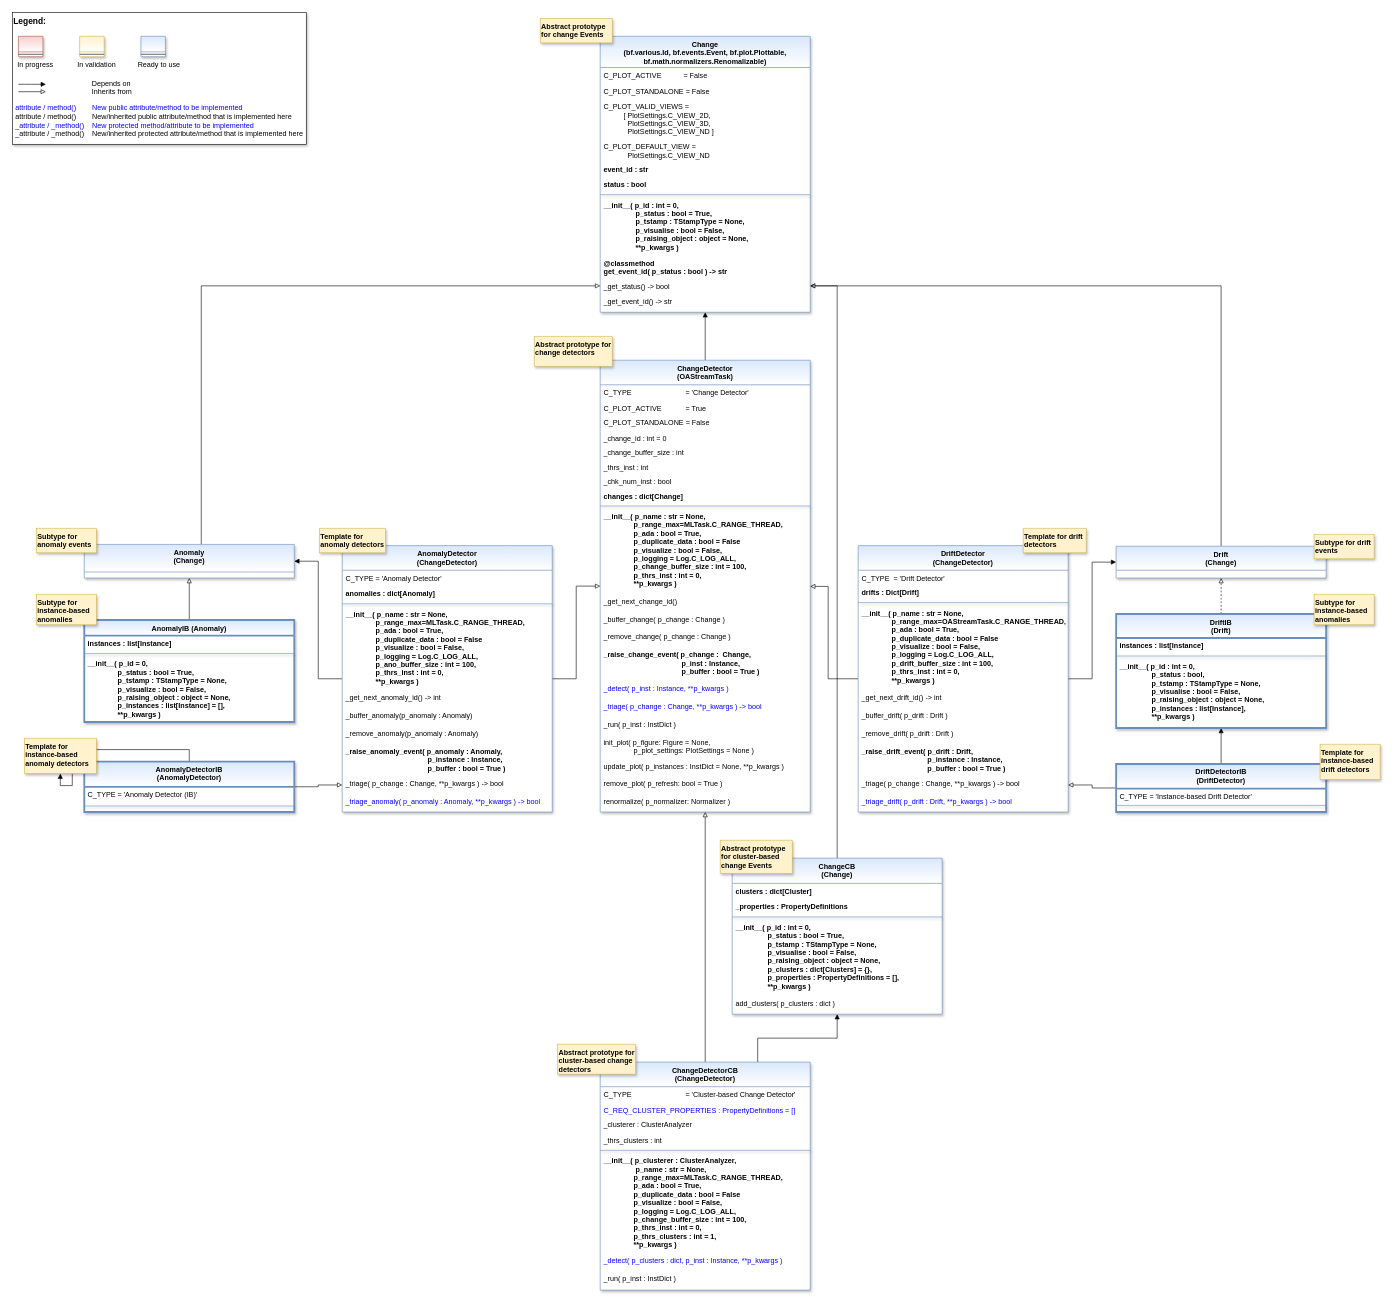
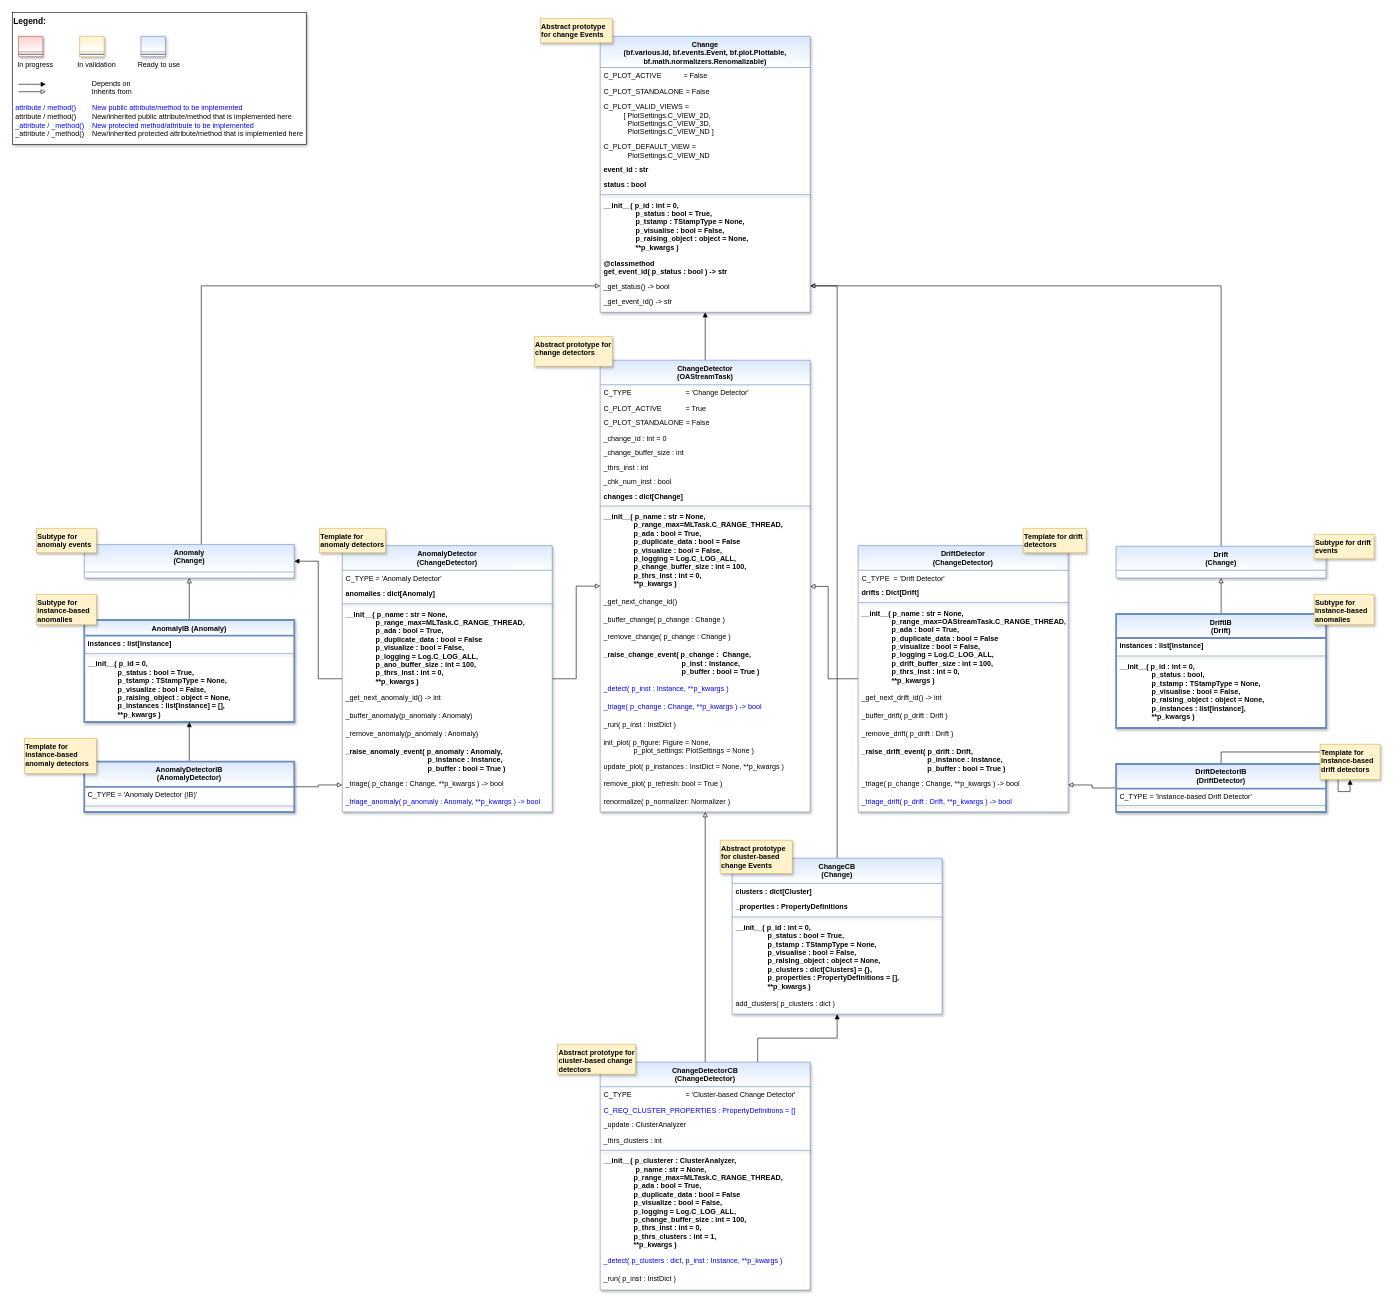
- <mxCell id="93" style="edgeStyle=orthogonalEdgeStyle;rounded=0;orthogonalLoop=1;jettySize=auto;html=1;endArrow=block;endFill=0;dashed=1;" parent="1" source="94" target="76" edge="1"><mxGeometry relative="1" as="geometry" /></mxCell>
+ <mxCell id="93" style="edgeStyle=orthogonalEdgeStyle;rounded=0;orthogonalLoop=1;jettySize=auto;html=1;endArrow=block;endFill=0;" parent="1" source="94" target="76" edge="1"><mxGeometry relative="1" as="geometry" /></mxCell>
- <mxCell id="62" style="edgeStyle=orthogonalEdgeStyle;rounded=0;orthogonalLoop=1;jettySize=auto;html=1;endArrow=block;endFill=1;" parent="1" source="64" target="76" edge="1"><mxGeometry relative="1" as="geometry" /></mxCell>
- <mxCell id="88" style="edgeStyle=orthogonalEdgeStyle;rounded=0;orthogonalLoop=1;jettySize=auto;html=1;endArrow=block;endFill=1;" parent="1" source="90" target="94" edge="1"><mxGeometry relative="1" as="geometry" /></mxCell>
+ <mxCell id="88" style="edgeStyle=orthogonalEdgeStyle;rounded=0;orthogonalLoop=1;jettySize=auto;html=1;endArrow=block;endFill=1;" parent="1" source="90" target="106" edge="1"><mxGeometry relative="1" as="geometry" /></mxCell>
- <mxCell id="83" style="edgeStyle=orthogonalEdgeStyle;rounded=0;orthogonalLoop=1;jettySize=auto;html=1;endArrow=block;endFill=1;" parent="1" source="85" target="105" edge="1"><mxGeometry relative="1" as="geometry" /></mxCell>
+ <mxCell id="83" style="edgeStyle=orthogonalEdgeStyle;rounded=0;orthogonalLoop=1;jettySize=auto;html=1;endArrow=block;endFill=1;" parent="1" source="85" target="78" edge="1"><mxGeometry relative="1" as="geometry" /></mxCell>
- <mxCell id="112" value="_clusterer : ClusterAnalyzer" style="text;align=left;verticalAlign=top;spacingLeft=4;spacingRight=4;overflow=hidden;rotatable=0;points=[[0,0.5],[1,0.5]];portConstraint=eastwest;fontStyle=0;fontColor=default;" vertex="1" parent="109"><mxGeometry y="91" width="350" height="26" as="geometry" /></mxCell>
+ <mxCell id="112" value="_update : ClusterAnalyzer" style="text;align=left;verticalAlign=top;spacingLeft=4;spacingRight=4;overflow=hidden;rotatable=0;points=[[0,0.5],[1,0.5]];portConstraint=eastwest;fontStyle=0;fontColor=default;" vertex="1" parent="109"><mxGeometry y="91" width="350" height="26" as="geometry" /></mxCell>
